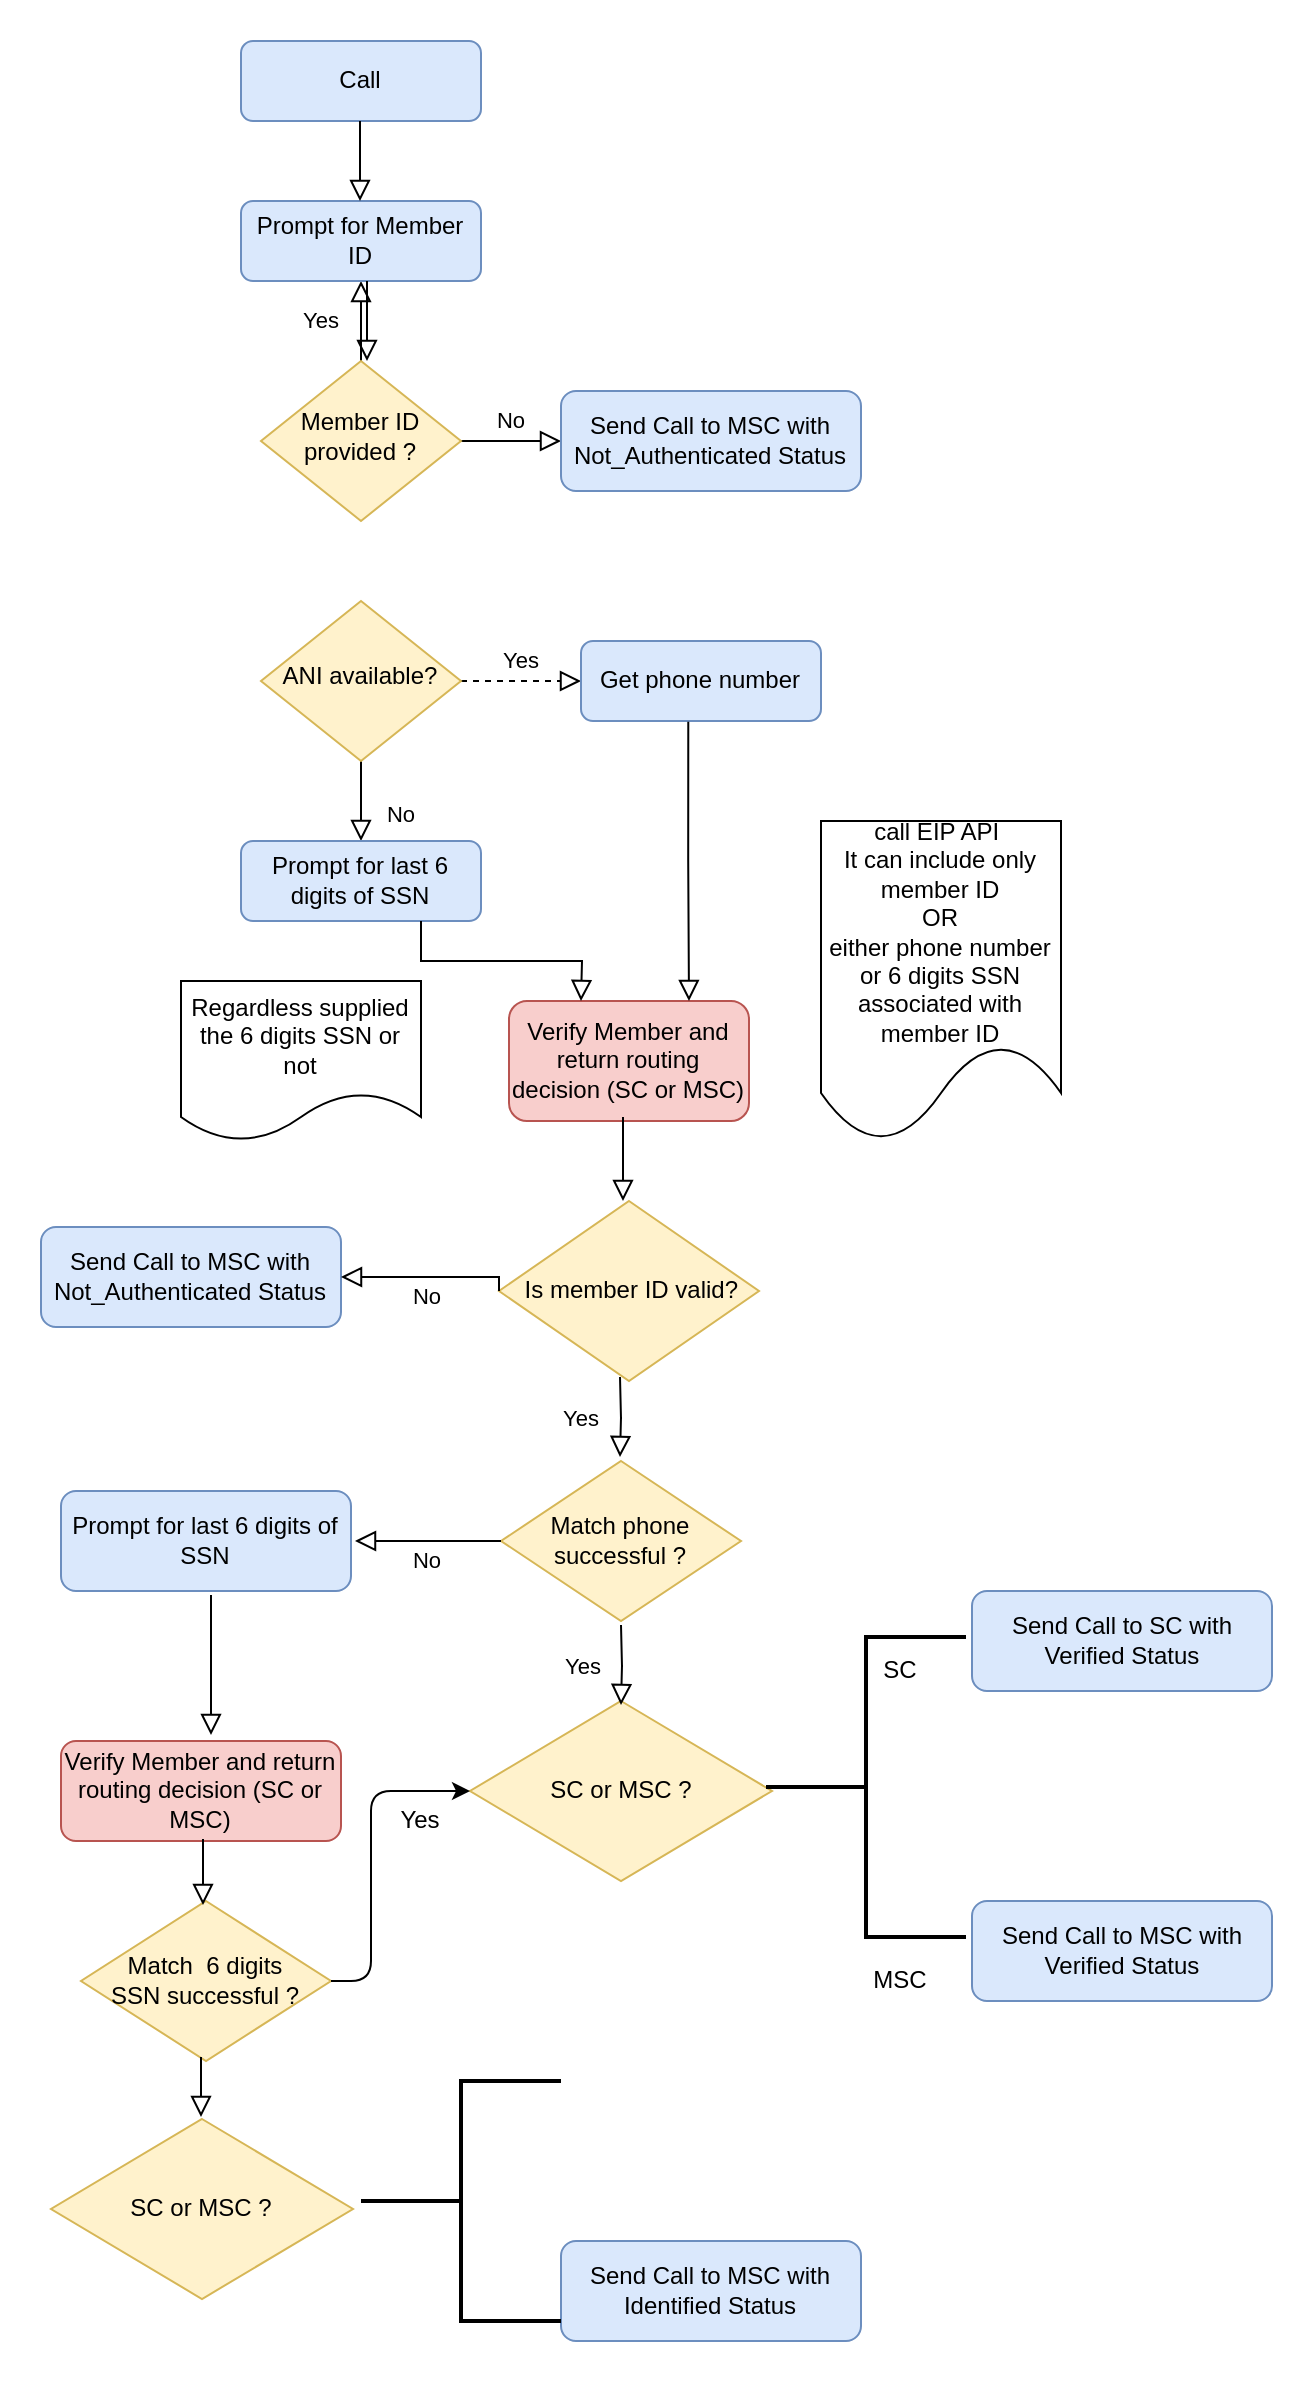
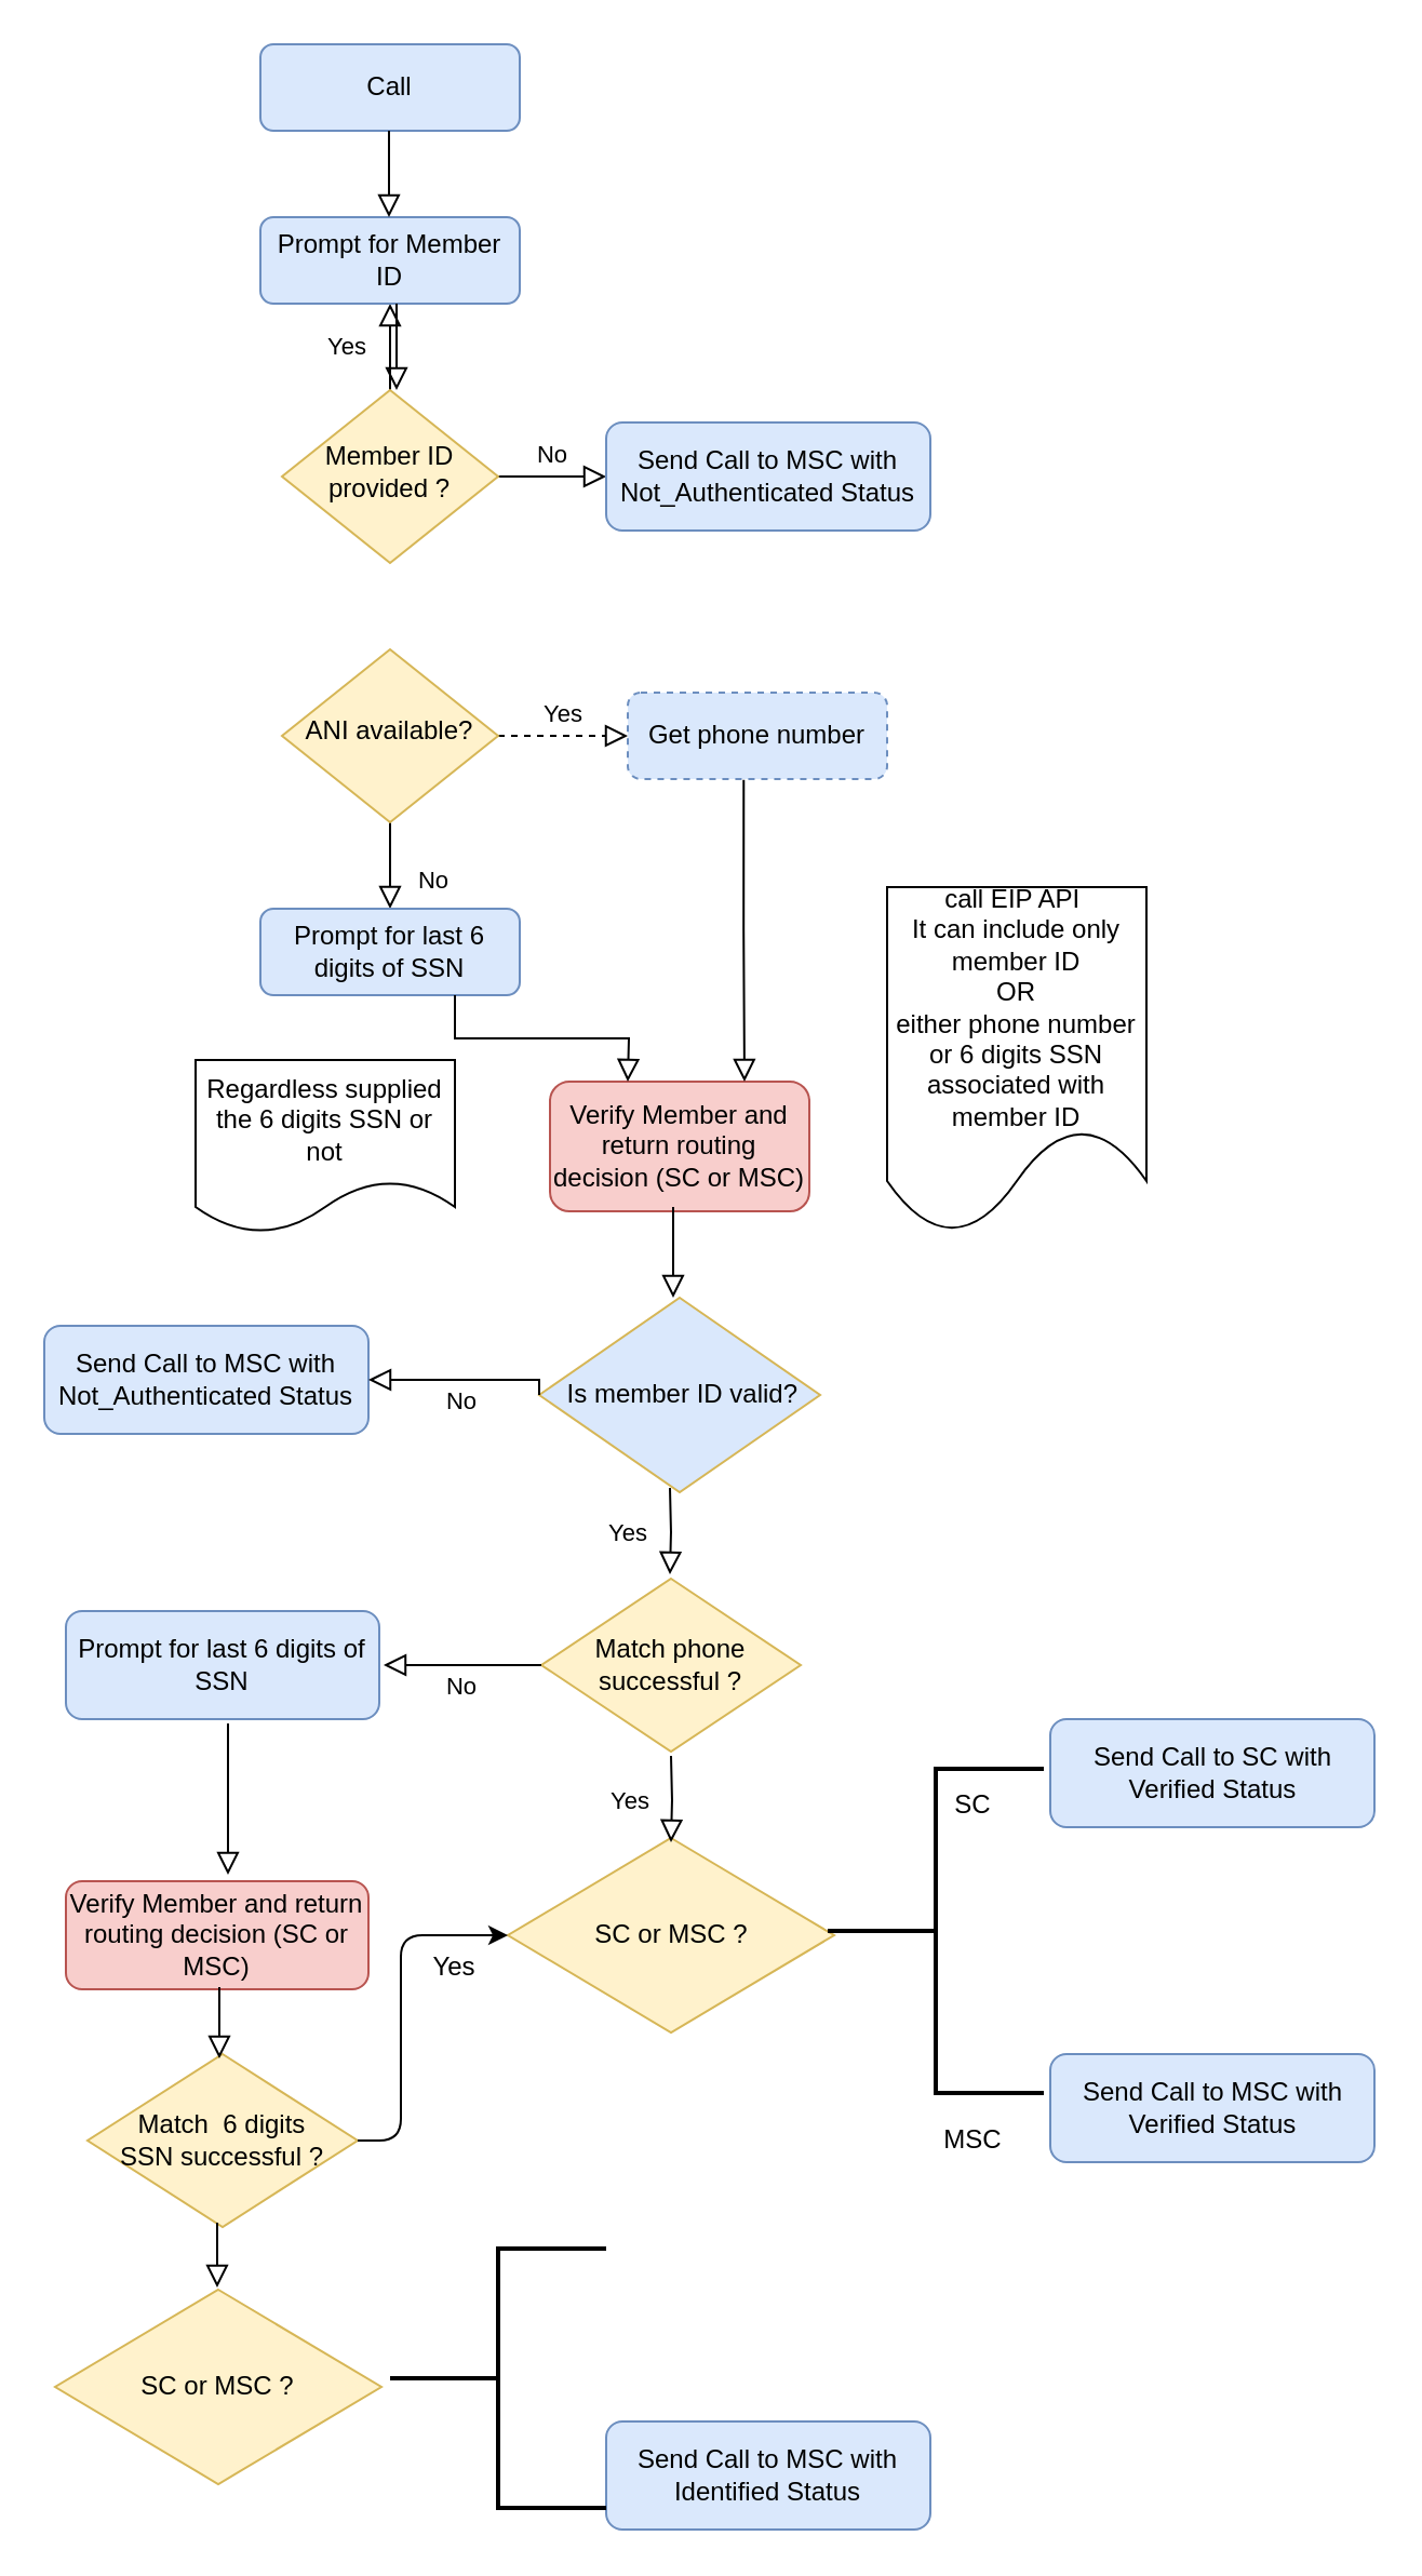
- <mxCell id="11" value="Get phone number" style="rounded=1;whiteSpace=wrap;html=1;fontSize=12;glass=0;strokeWidth=1;shadow=0;fillColor=#dae8fc;strokeColor=#6c8ebf;" parent="1" vertex="1"><mxGeometry x="290" y="320" width="120" height="40" as="geometry" /></mxCell>
+ <mxCell id="11" value="Get phone number" style="rounded=1;whiteSpace=wrap;html=1;fontSize=12;glass=0;strokeWidth=1;shadow=0;fillColor=#dae8fc;strokeColor=#6c8ebf;dashed=1;" parent="1" vertex="1"><mxGeometry x="290" y="320" width="120" height="40" as="geometry" /></mxCell>
- <mxCell id="20" value="&amp;nbsp;Is member ID valid?" style="rhombus;whiteSpace=wrap;html=1;fillColor=#fff2cc;strokeColor=#d6b656;" parent="1" vertex="1"><mxGeometry x="249" y="600" width="130" height="90" as="geometry" /></mxCell>
+ <mxCell id="20" value="&amp;nbsp;Is member ID valid?" style="rhombus;whiteSpace=wrap;html=1;fillColor=#dae8fc;strokeColor=#d6b656;" parent="1" vertex="1"><mxGeometry x="249" y="600" width="130" height="90" as="geometry" /></mxCell>
